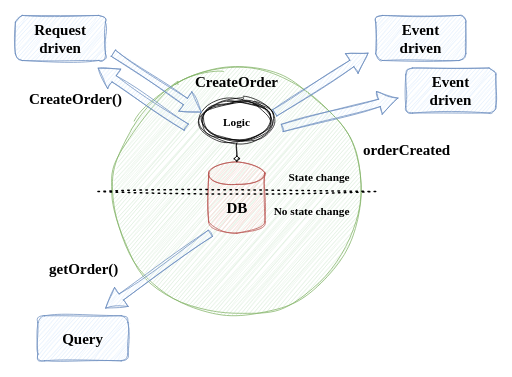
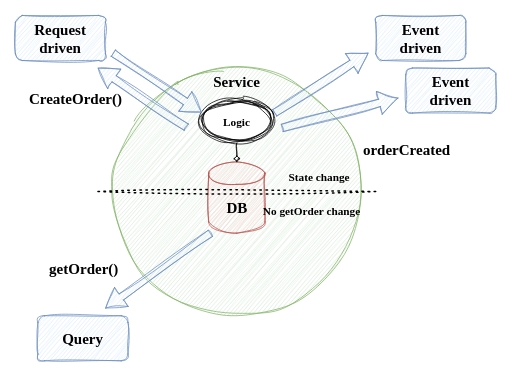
- <mxCell id="2" value="&lt;b&gt;CreateOrder&lt;/b&gt;" style="ellipse;whiteSpace=wrap;html=1;aspect=fixed;sketch=1;hachureGap=4;jiggle=2;curveFitting=1;fontFamily=Architects Daughter;fontSource=https%3A%2F%2Ffonts.googleapis.com%2Fcss%3Ffamily%3DArchitects%2BDaughter;fontSize=20;verticalAlign=top;fillColor=#d5e8d4;strokeColor=#82b366;" vertex="1" parent="1"><mxGeometry x="150" y="90" width="330" height="330" as="geometry" /></mxCell>
+ <mxCell id="2" value="&lt;b&gt;Service&lt;/b&gt;" style="ellipse;whiteSpace=wrap;html=1;aspect=fixed;sketch=1;hachureGap=4;jiggle=2;curveFitting=1;fontFamily=Architects Daughter;fontSource=https%3A%2F%2Ffonts.googleapis.com%2Fcss%3Ffamily%3DArchitects%2BDaughter;fontSize=20;verticalAlign=top;fillColor=#d5e8d4;strokeColor=#82b366;" vertex="1" parent="1"><mxGeometry x="150" y="90" width="330" height="330" as="geometry" /></mxCell>
- <mxCell id="5" value="No state change" style="text;html=1;strokeColor=none;fillColor=none;align=center;verticalAlign=middle;whiteSpace=wrap;rounded=0;fontSize=15;fontFamily=Architects Daughter;fontStyle=1" vertex="1" parent="1"><mxGeometry x="330" y="265" width="170" height="30" as="geometry" /></mxCell>
+ <mxCell id="5" value="No getOrder change" style="text;html=1;strokeColor=none;fillColor=none;align=center;verticalAlign=middle;whiteSpace=wrap;rounded=0;fontSize=15;fontFamily=Architects Daughter;fontStyle=1" vertex="1" parent="1"><mxGeometry x="330" y="265" width="170" height="30" as="geometry" /></mxCell>
